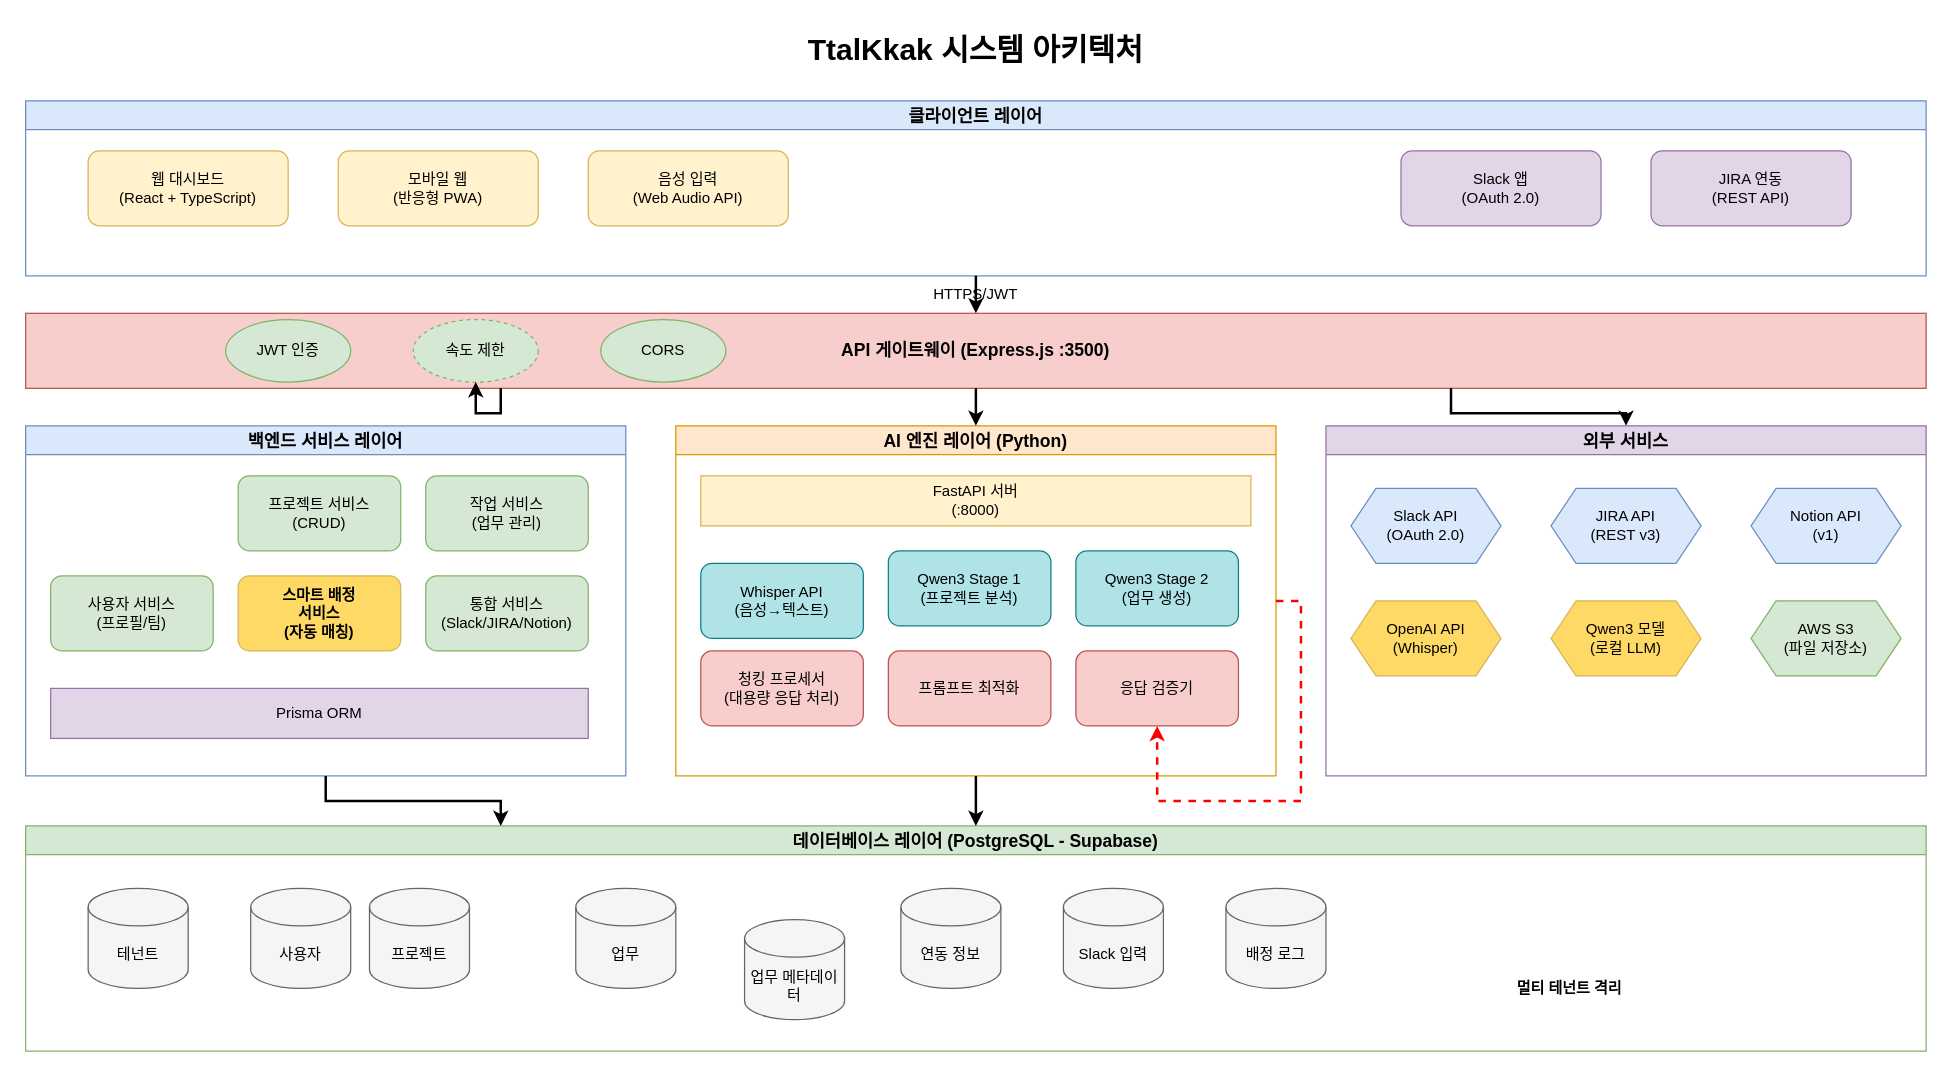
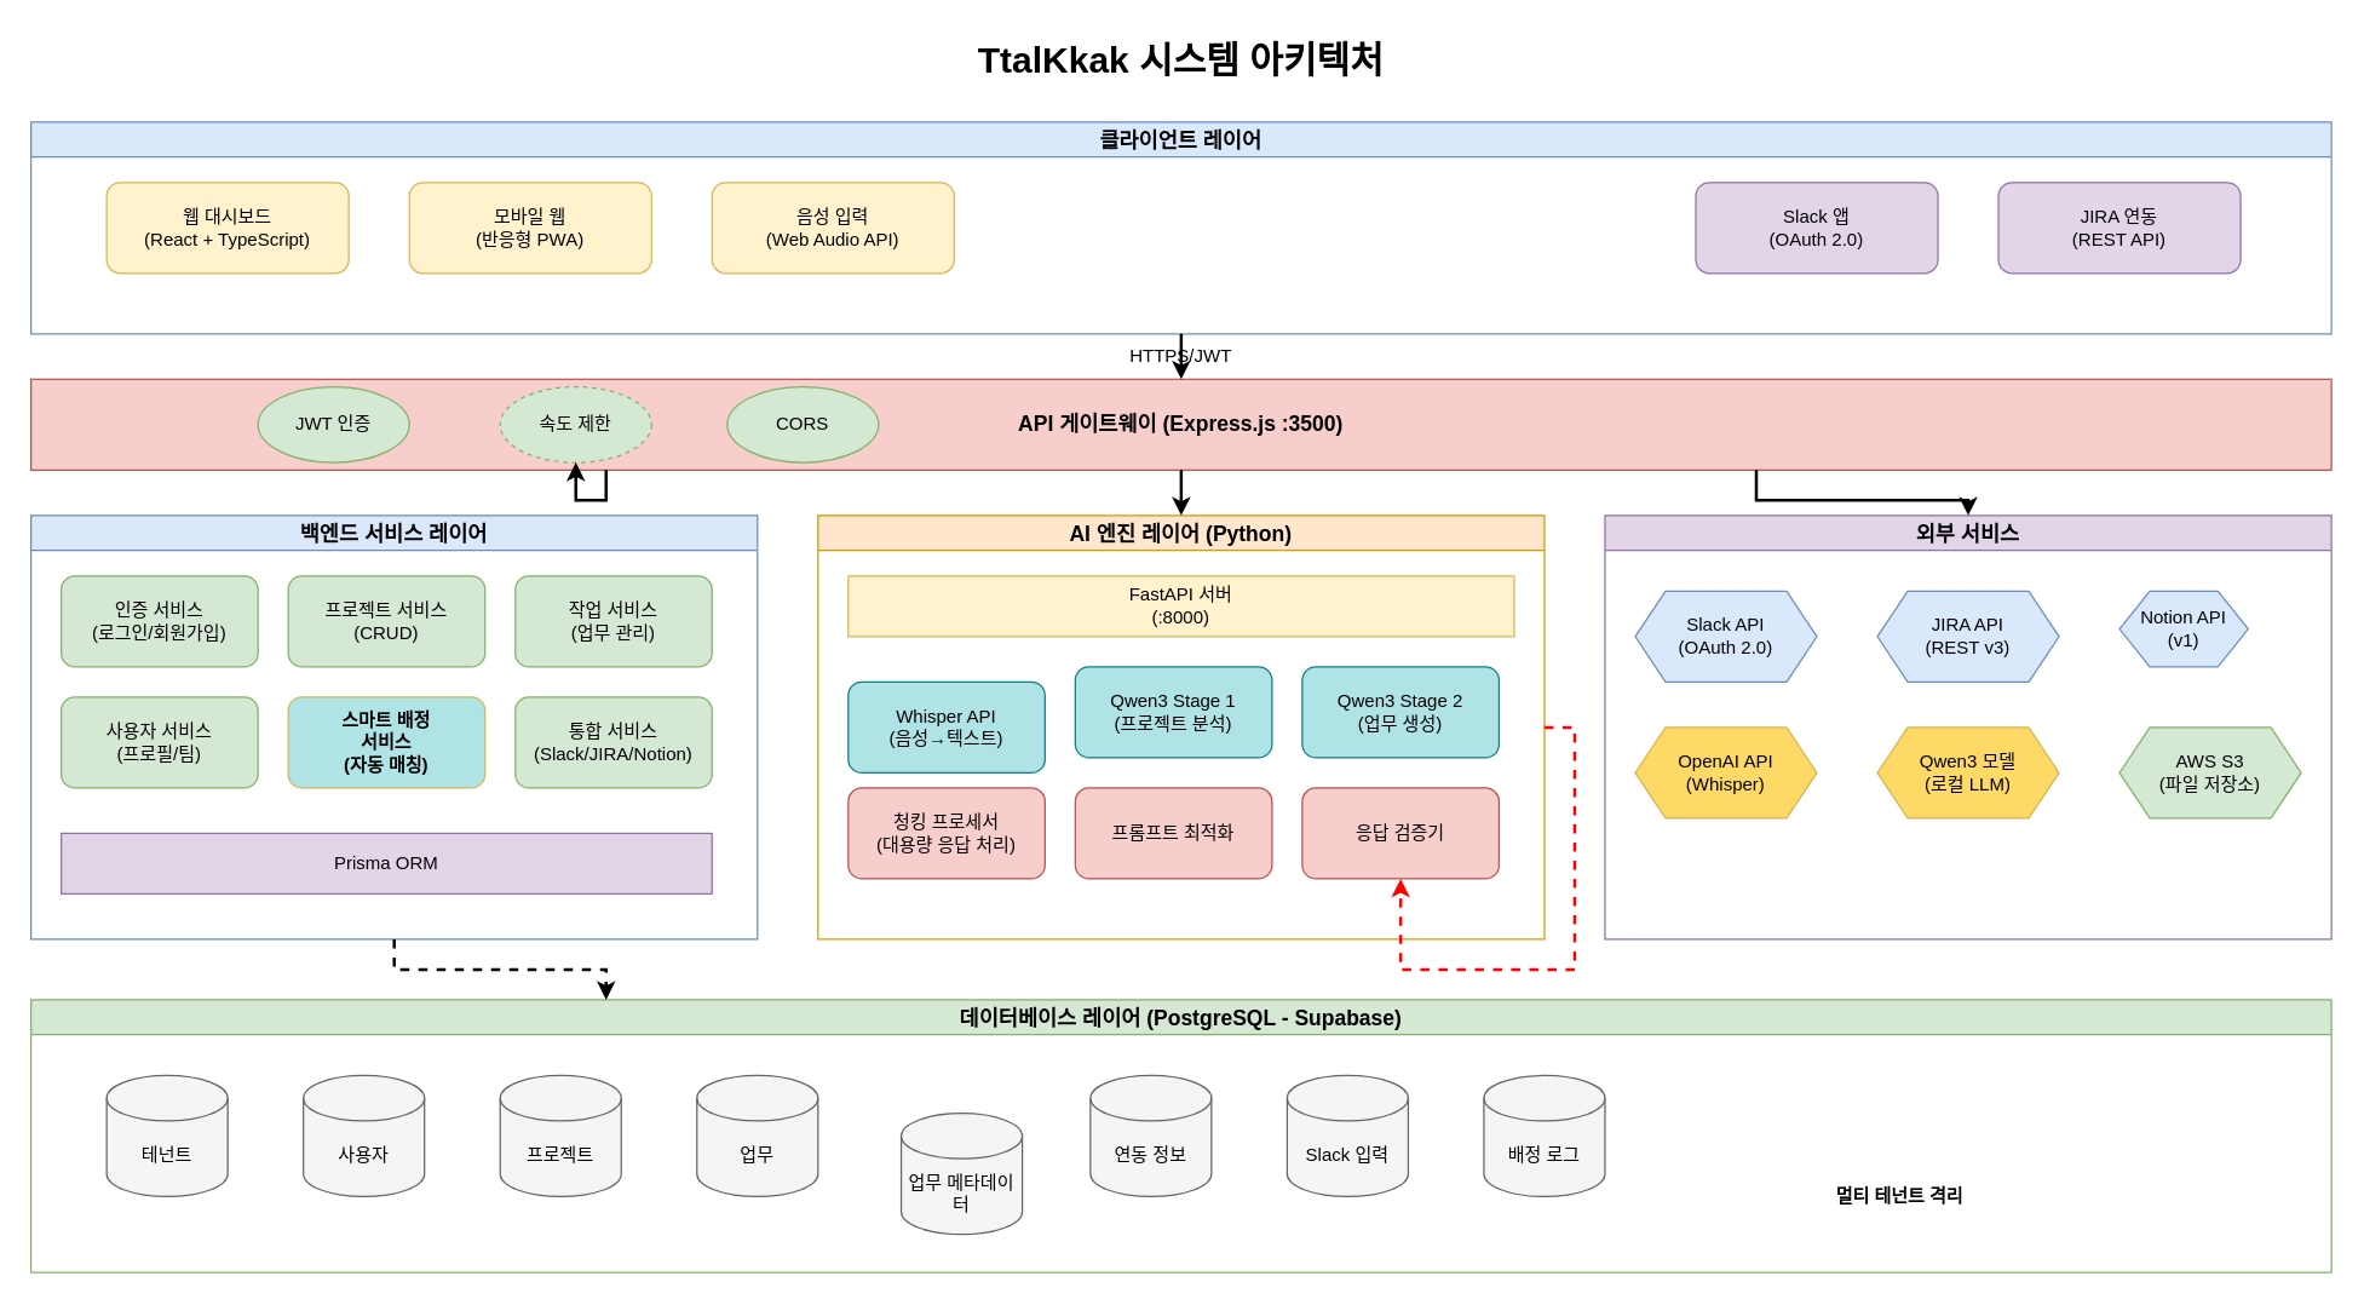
- <mxCell id="10" value="JWT 인증" style="ellipse;whiteSpace=wrap;html=1;fillColor=#d5e8d4;strokeColor=#82b366;" vertex="1" parent="1"><mxGeometry x="180" y="255" width="100" height="50" as="geometry" /></mxCell>
+ <mxCell id="10" value="JWT 인증" style="ellipse;whiteSpace=wrap;html=1;fillColor=#d5e8d4;strokeColor=#82b366;" vertex="1" parent="1"><mxGeometry x="170" y="255" width="100" height="50" as="geometry" /></mxCell>
+ <mxCell id="14" value="인증 서비스&#10;(로그인/회원가입)" style="rounded=1;whiteSpace=wrap;html=1;fillColor=#d5e8d4;strokeColor=#82b366;" vertex="1" parent="13"><mxGeometry x="20" y="40" width="130" height="60" as="geometry" /></mxCell>
- <mxCell id="32" value="Notion API&#10;(v1)" style="shape=hexagon;perimeter=hexagonPerimeter2;whiteSpace=wrap;html=1;fixedSize=1;fillColor=#dae8fc;strokeColor=#6c8ebf;" vertex="1" parent="29"><mxGeometry x="340" y="50" width="120" height="60" as="geometry" /></mxCell>
+ <mxCell id="32" value="Notion API&#10;(v1)" style="shape=hexagon;perimeter=hexagonPerimeter2;whiteSpace=wrap;html=1;fixedSize=1;fillColor=#dae8fc;strokeColor=#6c8ebf;" vertex="1" parent="29"><mxGeometry x="340" y="50" width="85" height="50" as="geometry" /></mxCell>
- <mxCell id="18" value="스마트 배정&#10;서비스&#10;(자동 매칭)" style="rounded=1;whiteSpace=wrap;html=1;fillColor=#ffd966;strokeColor=#d6b656;fontStyle=1" vertex="1" parent="13"><mxGeometry x="170" y="120" width="130" height="60" as="geometry" /></mxCell>
+ <mxCell id="18" value="스마트 배정&#10;서비스&#10;(자동 매칭)" style="rounded=1;whiteSpace=wrap;html=1;fillColor=#b0e3e6;strokeColor=#d6b656;fontStyle=1;" vertex="1" parent="13"><mxGeometry x="170" y="120" width="130" height="60" as="geometry" /></mxCell>
- <mxCell id="50" style="edgeStyle=orthogonalEdgeStyle;rounded=0;orthogonalLoop=1;jettySize=auto;html=1;exitX=0.5;exitY=1;exitDx=0;exitDy=0;entryX=0.5;entryY=0;entryDx=0;entryDy=0;strokeWidth=2;strokeColor=#000000;" edge="1" parent="1" source="21" target="36"><mxGeometry relative="1" as="geometry" /></mxCell>
- <mxCell id="49" style="edgeStyle=orthogonalEdgeStyle;rounded=0;orthogonalLoop=1;jettySize=auto;html=1;exitX=0.5;exitY=1;exitDx=0;exitDy=0;entryX=0.25;entryY=0;entryDx=0;entryDy=0;strokeWidth=2;strokeColor=#000000;" edge="1" parent="1" source="13" target="36"><mxGeometry relative="1" as="geometry" /></mxCell>
+ <mxCell id="49" style="edgeStyle=orthogonalEdgeStyle;rounded=0;orthogonalLoop=1;jettySize=auto;html=1;exitX=0.5;exitY=1;exitDx=0;exitDy=0;entryX=0.25;entryY=0;entryDx=0;entryDy=0;strokeWidth=2;strokeColor=#000000;dashed=1;" edge="1" parent="1" source="13" target="36"><mxGeometry relative="1" as="geometry" /></mxCell>
- <mxCell id="39" value="프로젝트" style="shape=cylinder3;whiteSpace=wrap;html=1;boundedLbl=1;backgroundOutline=1;size=15;fillColor=#f5f5f5;strokeColor=#666666;" vertex="1" parent="36"><mxGeometry x="275" y="50" width="80" height="80" as="geometry" /></mxCell>
+ <mxCell id="39" value="프로젝트" style="shape=cylinder3;whiteSpace=wrap;html=1;boundedLbl=1;backgroundOutline=1;size=15;fillColor=#f5f5f5;strokeColor=#666666;" vertex="1" parent="36"><mxGeometry x="310" y="50" width="80" height="80" as="geometry" /></mxCell>
